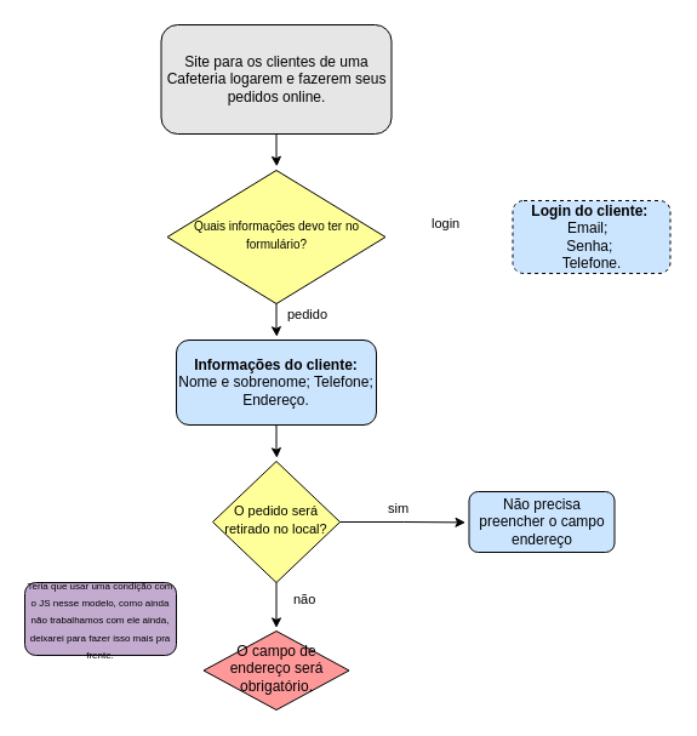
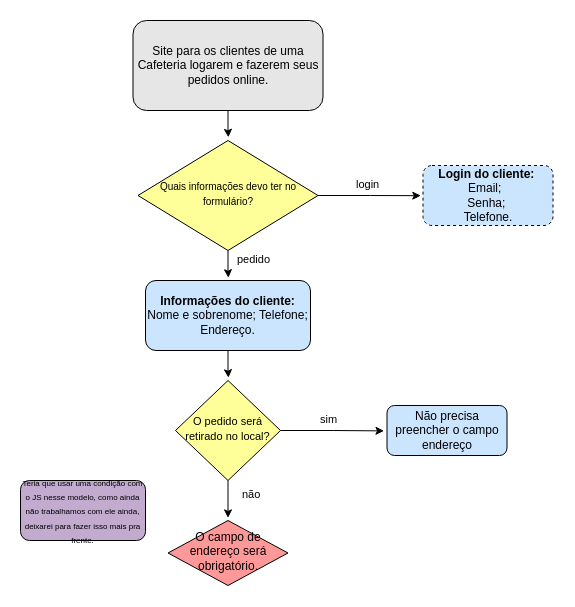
+ <mxCell id="13" style="edgeStyle=orthogonalEdgeStyle;rounded=0;orthogonalLoop=1;jettySize=auto;html=1;entryX=-0.017;entryY=0.503;entryDx=0;entryDy=0;entryPerimeter=0;" edge="1" parent="1" source="7" target="12"><mxGeometry relative="1" as="geometry" /></mxCell>
